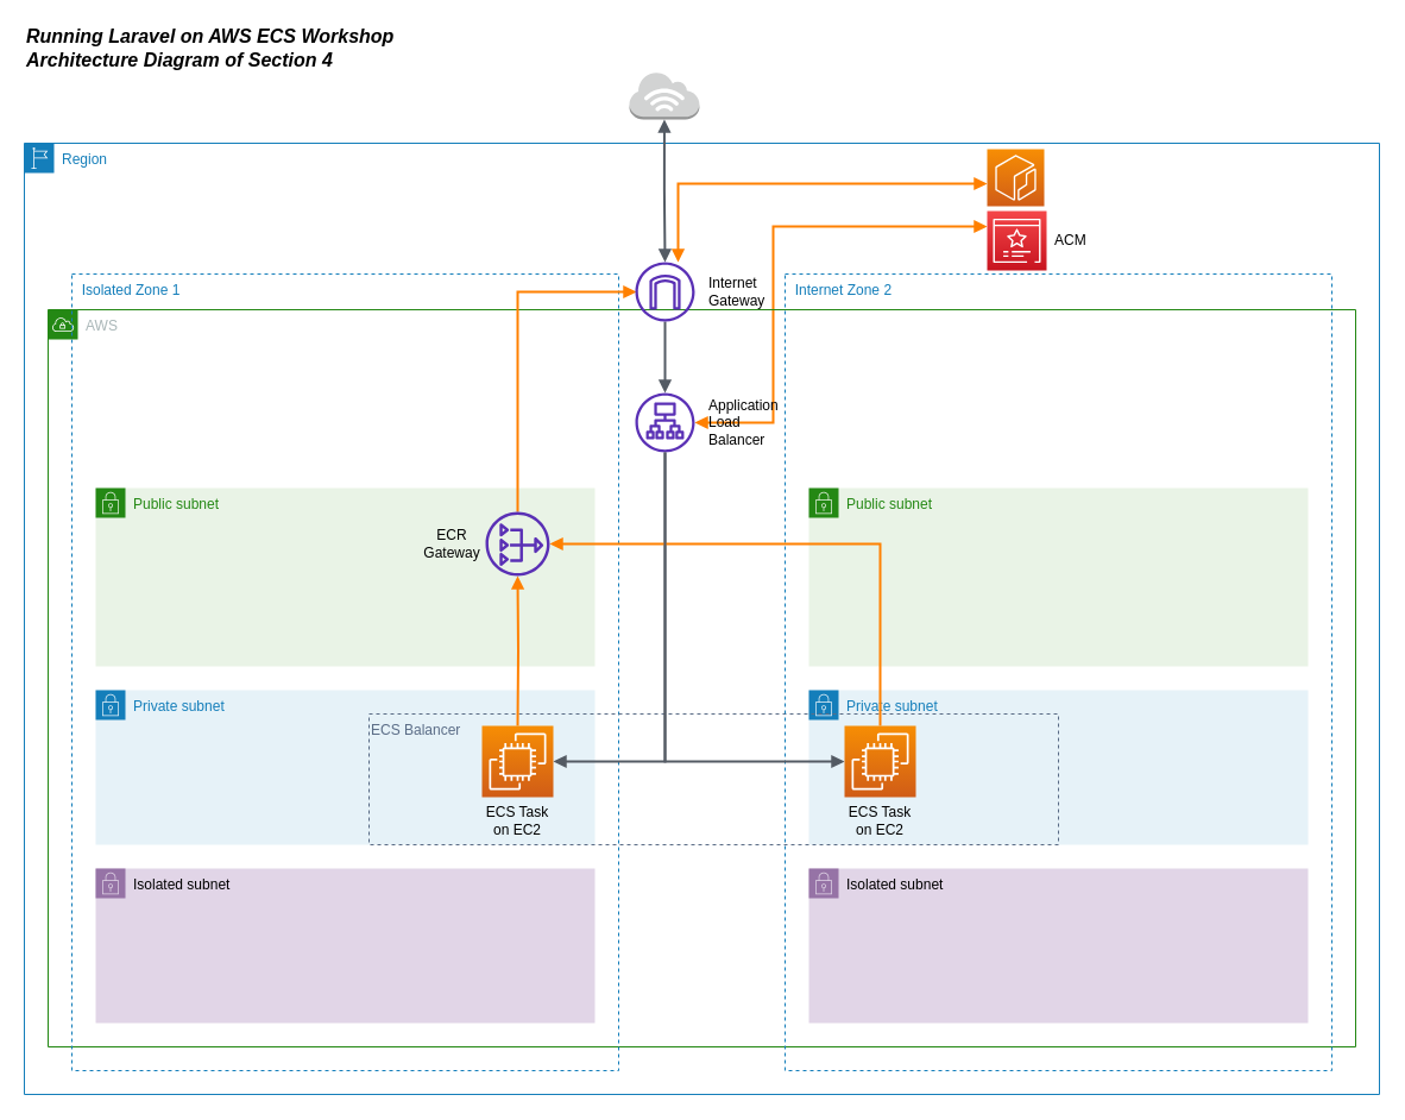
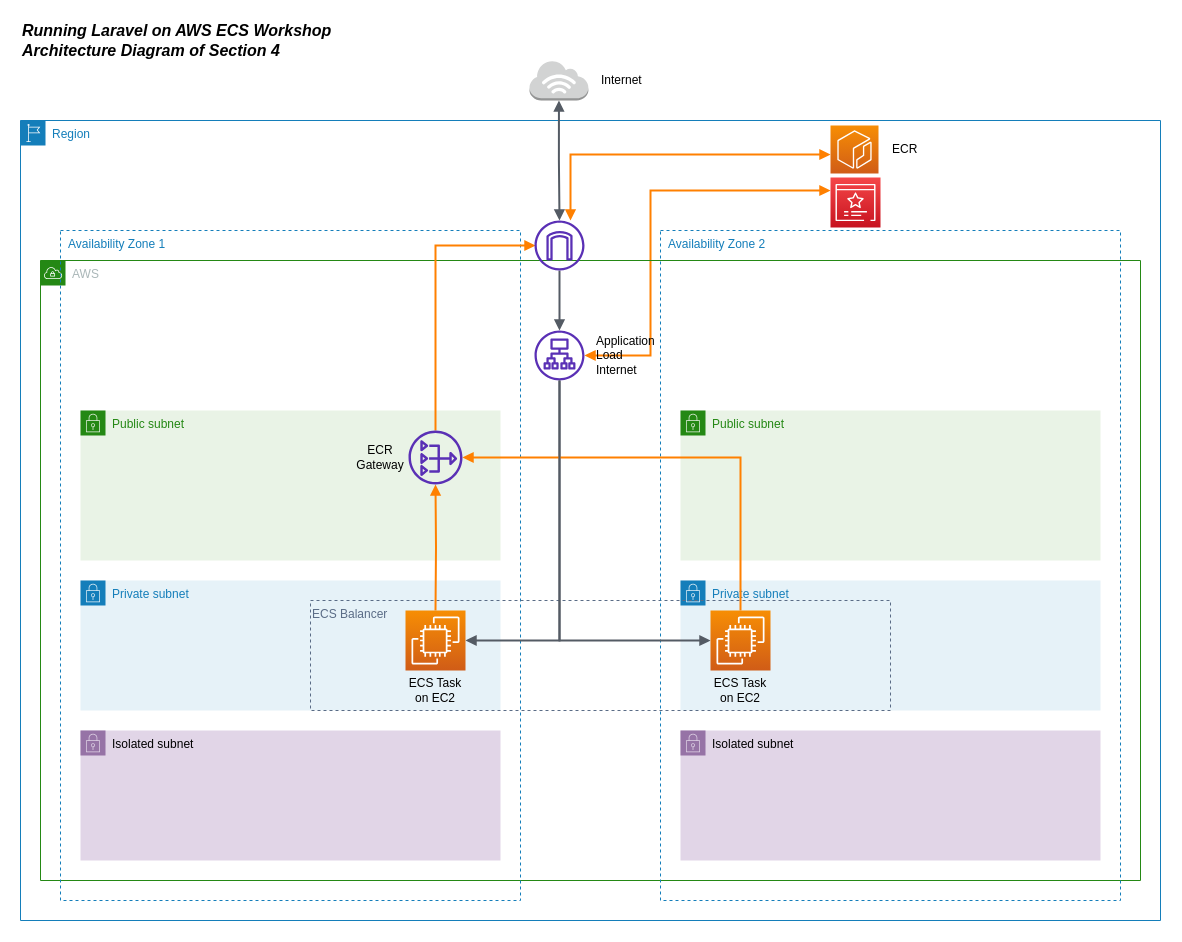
+ <mxCell id="15" value="Internet" style="text;html=1;strokeColor=none;fillColor=none;align=left;verticalAlign=middle;whiteSpace=wrap;rounded=0;shadow=0;labelBackgroundColor=none;sketch=0;" parent="13" vertex="1"><mxGeometry x="70" y="10" width="40" height="20" as="geometry" /></mxCell>
+ <mxCell id="34" value="ECR" style="text;html=1;strokeColor=none;fillColor=none;align=left;verticalAlign=middle;whiteSpace=wrap;rounded=0;shadow=0;labelBackgroundColor=none;sketch=0;" parent="32" vertex="1"><mxGeometry x="60" y="14" width="40" height="20" as="geometry" /></mxCell>
- <mxCell id="44" value="ACM" style="text;html=1;strokeColor=none;fillColor=none;align=left;verticalAlign=middle;whiteSpace=wrap;rounded=0;shadow=0;labelBackgroundColor=none;sketch=0;" vertex="1" parent="42"><mxGeometry x="55" y="15" width="40" height="20" as="geometry" /></mxCell>
- <mxCell id="7" value="  Isolated Zone 1" style="fillColor=none;strokeColor=#147EBA;dashed=1;verticalAlign=top;fontStyle=0;fontColor=#147EBA;align=left;" parent="1" vertex="1"><mxGeometry x="60" y="230" width="460" height="670" as="geometry" /></mxCell>
+ <mxCell id="7" value="  Availability Zone 1" style="fillColor=none;strokeColor=#147EBA;dashed=1;verticalAlign=top;fontStyle=0;fontColor=#147EBA;align=left;" parent="1" vertex="1"><mxGeometry x="60" y="230" width="460" height="670" as="geometry" /></mxCell>
- <mxCell id="21" value="  Internet Zone 2" style="fillColor=none;strokeColor=#147EBA;dashed=1;verticalAlign=top;fontStyle=0;fontColor=#147EBA;align=left;" parent="1" vertex="1"><mxGeometry x="660" y="230" width="460" height="670" as="geometry" /></mxCell>
+ <mxCell id="21" value="  Availability Zone 2" style="fillColor=none;strokeColor=#147EBA;dashed=1;verticalAlign=top;fontStyle=0;fontColor=#147EBA;align=left;" parent="1" vertex="1"><mxGeometry x="660" y="230" width="460" height="670" as="geometry" /></mxCell>
- <mxCell id="40" value="Internet Gateway" style="text;html=1;strokeColor=none;fillColor=none;align=left;verticalAlign=middle;whiteSpace=wrap;rounded=0;shadow=0;labelBackgroundColor=none;sketch=0;" parent="39" vertex="1"><mxGeometry x="60" y="15" width="40" height="20" as="geometry" /></mxCell>
- <mxCell id="12" value="Application Load&lt;br&gt;&lt;div&gt;&lt;span&gt;Balancer&lt;/span&gt;&lt;/div&gt;" style="text;html=1;strokeColor=none;fillColor=none;align=left;verticalAlign=middle;whiteSpace=wrap;rounded=0;shadow=0;labelBackgroundColor=none;sketch=0;" parent="10" vertex="1"><mxGeometry x="60" y="15" width="40" height="20" as="geometry" /></mxCell>
+ <mxCell id="12" value="Application Load&lt;br&gt;&lt;div&gt;&lt;span&gt;Internet&lt;/span&gt;&lt;/div&gt;" style="text;html=1;strokeColor=none;fillColor=none;align=left;verticalAlign=middle;whiteSpace=wrap;rounded=0;shadow=0;labelBackgroundColor=none;sketch=0;" parent="10" vertex="1"><mxGeometry x="60" y="15" width="40" height="20" as="geometry" /></mxCell>
